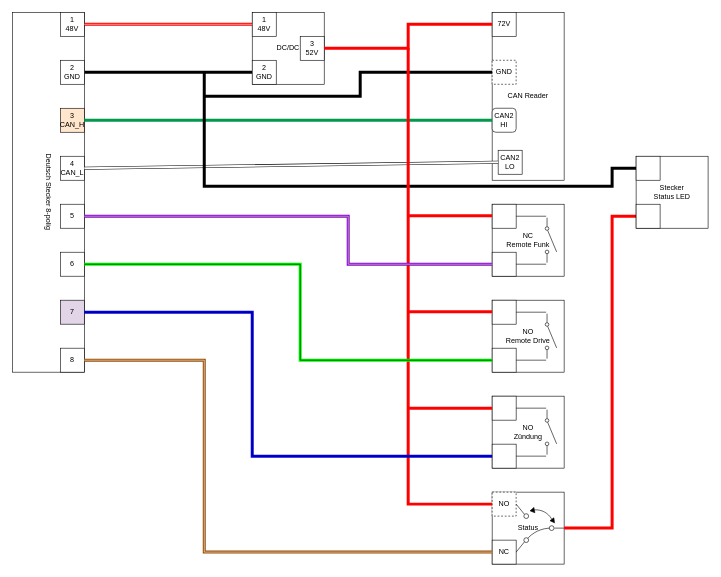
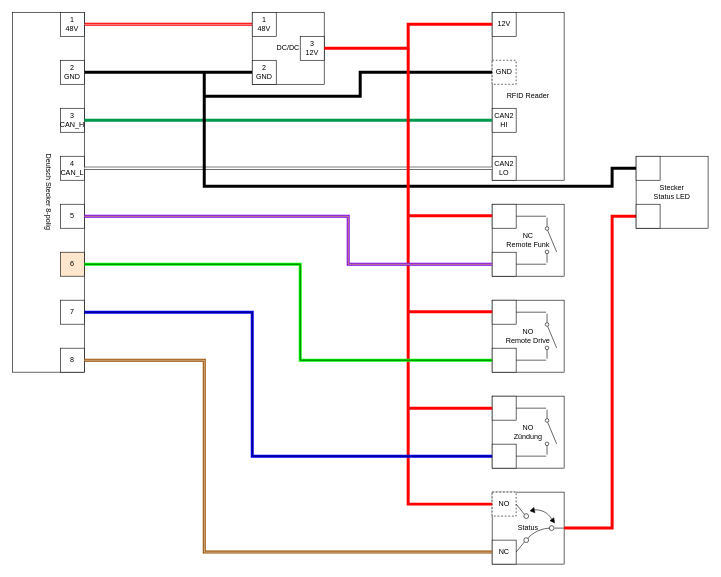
- <mxCell id="22" value="72V" style="whiteSpace=wrap;html=1;aspect=fixed;" parent="1" vertex="1"><mxGeometry x="820" y="20" width="40" height="40" as="geometry" /></mxCell>
+ <mxCell id="22" value="12V" style="whiteSpace=wrap;html=1;aspect=fixed;" parent="1" vertex="1"><mxGeometry x="820" y="20" width="40" height="40" as="geometry" /></mxCell>
- <mxCell id="15" value="3&lt;br&gt;52V" style="whiteSpace=wrap;html=1;aspect=fixed;" parent="1" vertex="1"><mxGeometry x="500" y="60" width="40" height="40" as="geometry" /></mxCell>
+ <mxCell id="15" value="3&lt;br&gt;12V" style="whiteSpace=wrap;html=1;aspect=fixed;" parent="1" vertex="1"><mxGeometry x="500" y="60" width="40" height="40" as="geometry" /></mxCell>
- <mxCell id="18" value="CAN Reader" style="rounded=0;whiteSpace=wrap;html=1;" parent="1" vertex="1"><mxGeometry x="820" y="20" width="120" height="280" as="geometry" /></mxCell>
+ <mxCell id="18" value="RFID Reader" style="rounded=0;whiteSpace=wrap;html=1;" parent="1" vertex="1"><mxGeometry x="820" y="20" width="120" height="280" as="geometry" /></mxCell>
- <mxCell id="8" value="3&lt;br&gt;CAN_H" style="whiteSpace=wrap;html=1;aspect=fixed;fillColor=#ffe6cc;" parent="1" vertex="1"><mxGeometry x="100" y="180" width="40" height="40" as="geometry" /></mxCell>
+ <mxCell id="8" value="3&lt;br&gt;CAN_H" style="whiteSpace=wrap;html=1;aspect=fixed;" parent="1" vertex="1"><mxGeometry x="100" y="180" width="40" height="40" as="geometry" /></mxCell>
- <mxCell id="20" value="CAN2&lt;br&gt;HI" style="whiteSpace=wrap;html=1;aspect=fixed;rounded=1;" parent="1" vertex="1"><mxGeometry x="820" y="180" width="40" height="40" as="geometry" /></mxCell>
+ <mxCell id="20" value="CAN2&lt;br&gt;HI" style="whiteSpace=wrap;html=1;aspect=fixed;" parent="1" vertex="1"><mxGeometry x="820" y="180" width="40" height="40" as="geometry" /></mxCell>
- <mxCell id="19" value="CAN2&lt;br&gt;LO" style="whiteSpace=wrap;html=1;aspect=fixed;" parent="1" vertex="1"><mxGeometry x="830" y="250" width="40" height="40" as="geometry" /></mxCell>
+ <mxCell id="19" value="CAN2&lt;br&gt;LO" style="whiteSpace=wrap;html=1;aspect=fixed;" parent="1" vertex="1"><mxGeometry x="820" y="260" width="40" height="40" as="geometry" /></mxCell>
- <mxCell id="5" value="6" style="whiteSpace=wrap;html=1;aspect=fixed;" parent="1" vertex="1"><mxGeometry x="100" y="420" width="40" height="40" as="geometry" /></mxCell>
+ <mxCell id="5" value="6" style="whiteSpace=wrap;html=1;aspect=fixed;fillColor=#ffe6cc;" parent="1" vertex="1"><mxGeometry x="100" y="420" width="40" height="40" as="geometry" /></mxCell>
- <mxCell id="4" value="7" style="whiteSpace=wrap;html=1;aspect=fixed;fillColor=#e1d5e7;" parent="1" vertex="1"><mxGeometry x="100" y="500" width="40" height="40" as="geometry" /></mxCell>
+ <mxCell id="4" value="7" style="whiteSpace=wrap;html=1;aspect=fixed;" parent="1" vertex="1"><mxGeometry x="100" y="500" width="40" height="40" as="geometry" /></mxCell>
